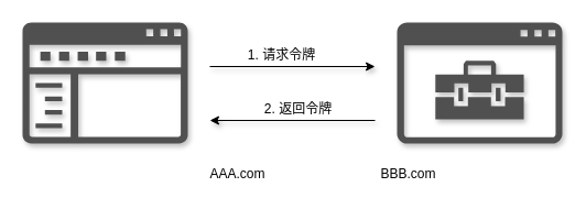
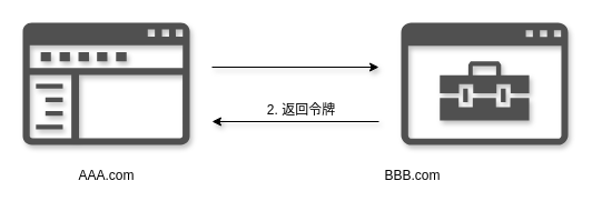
- <mxCell id="5" value="1. 请求令牌" style="text;html=1;align=center;verticalAlign=middle;resizable=0;points=[];autosize=1;shadow=1;" parent="1" vertex="1"><mxGeometry x="215" y="40" width="80" height="20" as="geometry" /></mxCell>
- <mxCell id="8" value="AAA.com" style="text;html=1;align=center;verticalAlign=middle;resizable=0;points=[];autosize=1;fillColor=none;strokeColor=none;" parent="1" vertex="1"><mxGeometry x="180" y="148" width="70" height="20" as="geometry" /></mxCell>
+ <mxCell id="8" value="AAA.com" style="text;html=1;align=center;verticalAlign=middle;resizable=0;points=[];autosize=1;fillColor=none;strokeColor=none;" parent="1" vertex="1"><mxGeometry x="60" y="148" width="70" height="20" as="geometry" /></mxCell>
